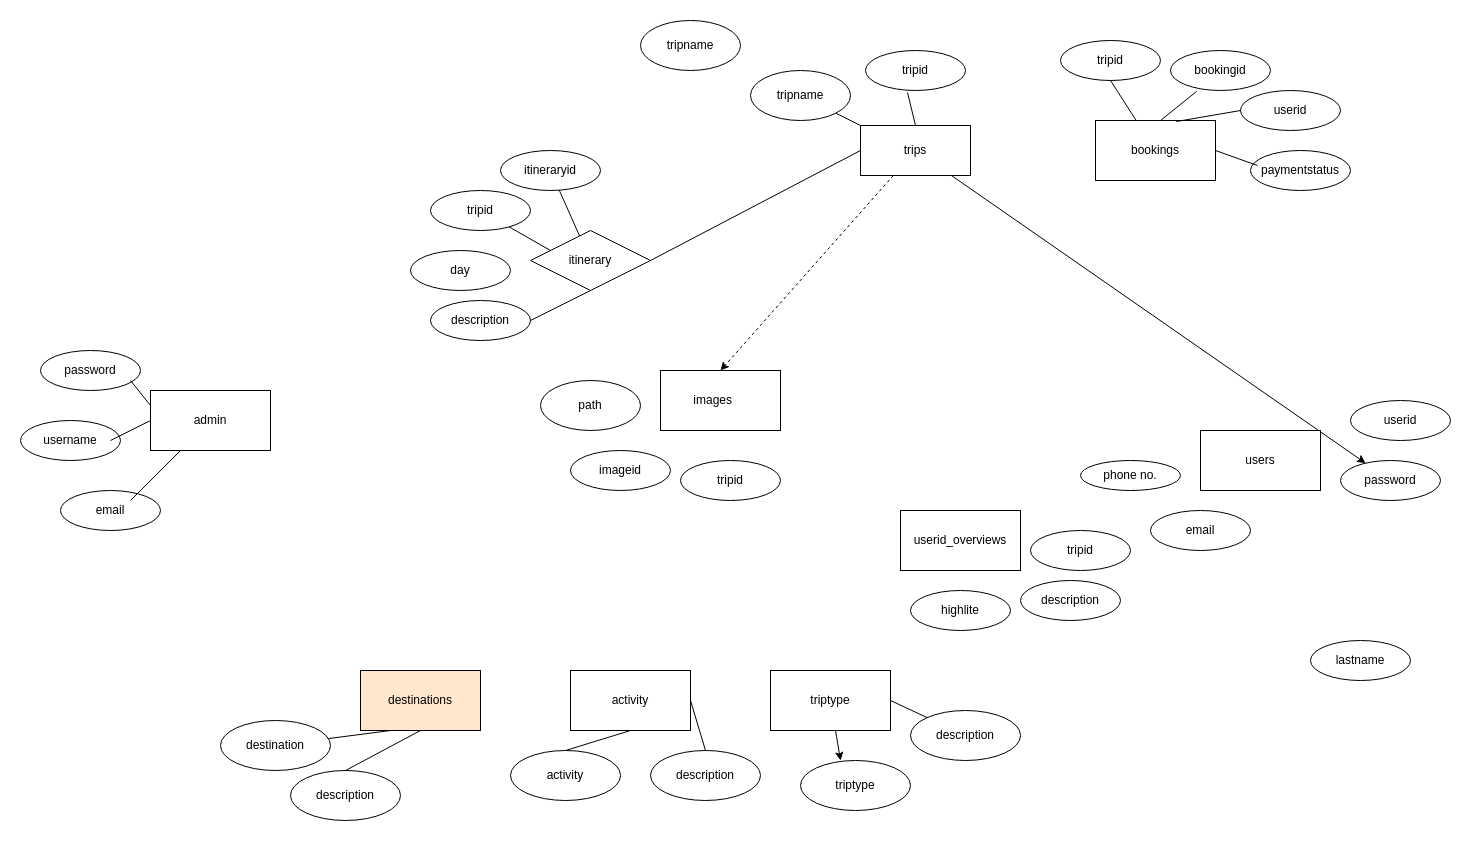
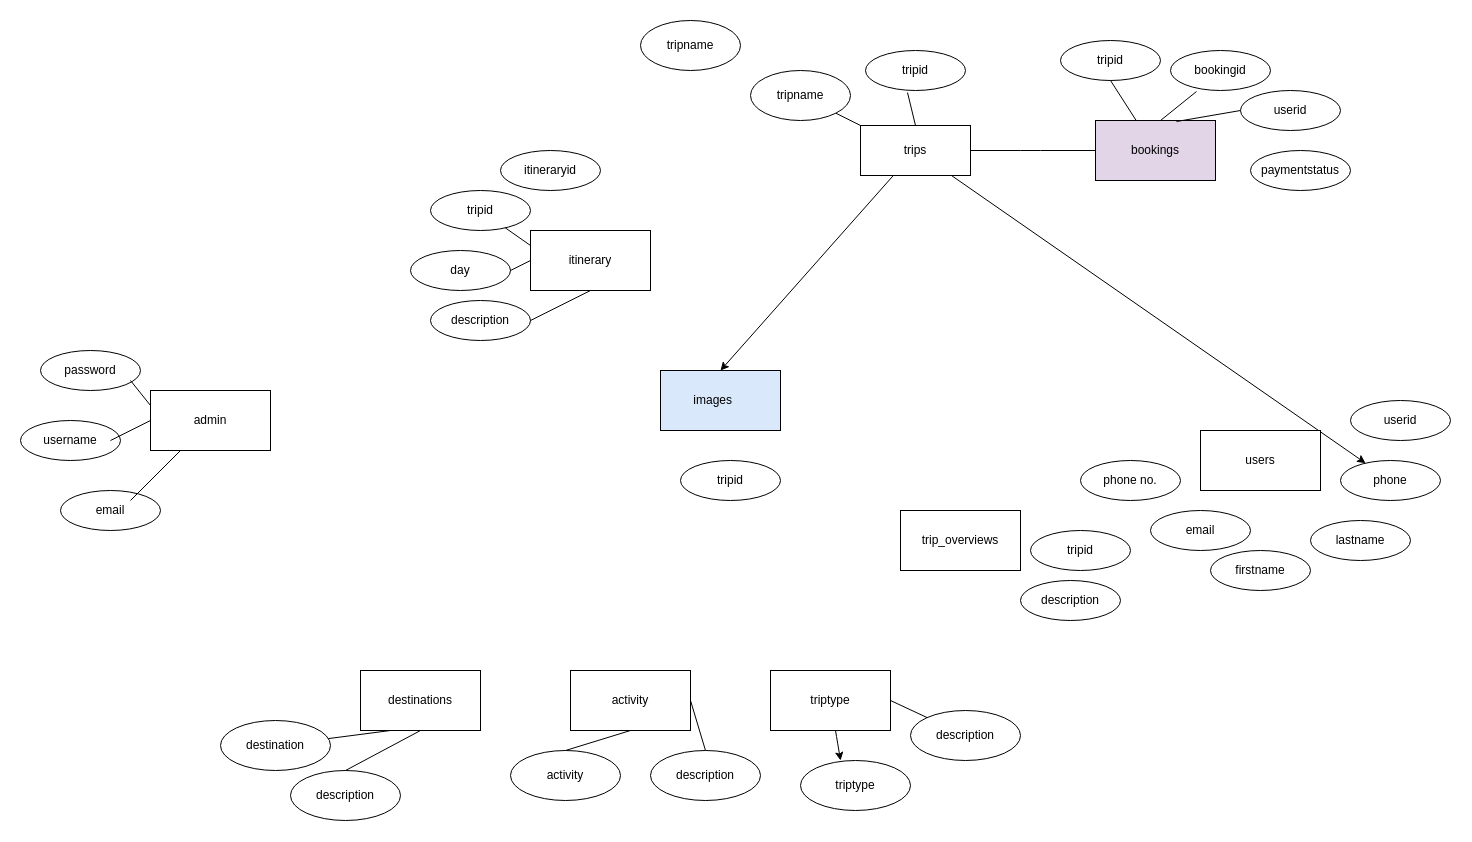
+ <mxCell id="31" value="" style="endArrow=none;html=1;exitX=1;exitY=0.5;exitDx=0;exitDy=0;entryX=0;entryY=0.5;entryDx=0;entryDy=0;" parent="1" source="5" target="6" edge="1"><mxGeometry width="50" height="50" relative="1" as="geometry"><mxPoint x="950" y="130" as="sourcePoint" /><mxPoint x="1100" y="150" as="targetPoint" /><Array as="points"><mxPoint x="1030" y="150" /></Array></mxGeometry></mxCell>
- <mxCell id="6" value="bookings" style="rounded=0;whiteSpace=wrap;html=1;" parent="1" vertex="1"><mxGeometry x="1095" y="120" width="120" height="60" as="geometry" /></mxCell>
+ <mxCell id="6" value="bookings" style="rounded=0;whiteSpace=wrap;html=1;fillColor=#e1d5e7;" parent="1" vertex="1"><mxGeometry x="1095" y="120" width="120" height="60" as="geometry" /></mxCell>
- <mxCell id="66" value="" style="endArrow=none;html=1;exitX=0.07;exitY=0.375;exitDx=0;exitDy=0;entryX=1;entryY=0.5;entryDx=0;entryDy=0;exitPerimeter=0;" parent="1" source="11" target="6" edge="1"><mxGeometry width="50" height="50" relative="1" as="geometry"><mxPoint x="1250" y="120" as="sourcePoint" /><mxPoint x="1186" y="131" as="targetPoint" /></mxGeometry></mxCell>
- <mxCell id="32" value="" style="endArrow=none;html=1;exitX=0;exitY=0.5;exitDx=0;exitDy=0;entryX=1;entryY=0.5;entryDx=0;entryDy=0;" parent="1" source="5" target="14" edge="1"><mxGeometry width="50" height="50" relative="1" as="geometry"><mxPoint x="980" y="160" as="sourcePoint" /><mxPoint x="1110" y="160" as="targetPoint" /><Array as="points" /></mxGeometry></mxCell>
- <mxCell id="60" value="" style="endArrow=none;html=1;" parent="1" source="22" target="14" edge="1"><mxGeometry width="50" height="50" relative="1" as="geometry"><mxPoint x="515" y="237" as="sourcePoint" /><mxPoint x="540" y="255" as="targetPoint" /></mxGeometry></mxCell>
- <mxCell id="14" value="itinerary" style="rhombus;whiteSpace=wrap;html=1;" parent="1" vertex="1"><mxGeometry x="530" y="230" width="120" height="60" as="geometry" /></mxCell>
+ <mxCell id="14" value="itinerary" style="rounded=0;whiteSpace=wrap;html=1;" parent="1" vertex="1"><mxGeometry x="530" y="230" width="120" height="60" as="geometry" /></mxCell>
+ <mxCell id="58" value="" style="endArrow=none;html=1;entryX=0;entryY=0.5;entryDx=0;entryDy=0;exitX=1;exitY=0.5;exitDx=0;exitDy=0;" parent="1" source="23" target="14" edge="1"><mxGeometry width="50" height="50" relative="1" as="geometry"><mxPoint x="540" y="330" as="sourcePoint" /><mxPoint x="600" y="300" as="targetPoint" /></mxGeometry></mxCell>
- <mxCell id="3" style="edgeStyle=none;html=1;entryX=0.5;entryY=0;entryDx=0;entryDy=0;dashed=1;" parent="1" source="5" target="17" edge="1"><mxGeometry relative="1" as="geometry" /></mxCell>
+ <mxCell id="3" style="edgeStyle=none;html=1;entryX=0.5;entryY=0;entryDx=0;entryDy=0;" parent="1" source="5" target="17" edge="1"><mxGeometry relative="1" as="geometry" /></mxCell>
- <mxCell id="17" value="images&amp;nbsp;&lt;span style=&quot;white-space: pre;&quot;&gt;&#09;&lt;/span&gt;" style="rounded=0;whiteSpace=wrap;html=1;" parent="1" vertex="1"><mxGeometry x="660" y="370" width="120" height="60" as="geometry" /></mxCell>
+ <mxCell id="17" value="images&amp;nbsp;&lt;span style=&quot;white-space: pre;&quot;&gt;&#09;&lt;/span&gt;" style="rounded=0;whiteSpace=wrap;html=1;fillColor=#dae8fc;" parent="1" vertex="1"><mxGeometry x="660" y="370" width="120" height="60" as="geometry" /></mxCell>
- <mxCell id="27" value="path" style="ellipse;whiteSpace=wrap;html=1;" parent="1" vertex="1"><mxGeometry x="540" y="380" width="100" height="50" as="geometry" /></mxCell>
- <mxCell id="26" value="imageid" style="ellipse;whiteSpace=wrap;html=1;" parent="1" vertex="1"><mxGeometry x="570" y="450" width="100" height="40" as="geometry" /></mxCell>
- <mxCell id="38" value="phone no." style="ellipse;whiteSpace=wrap;html=1;" parent="1" vertex="1"><mxGeometry x="1080" y="460" width="100" height="30" as="geometry" /></mxCell>
+ <mxCell id="38" value="phone no." style="ellipse;whiteSpace=wrap;html=1;" parent="1" vertex="1"><mxGeometry x="1080" y="460" width="100" height="40" as="geometry" /></mxCell>
- <mxCell id="37" value="password" style="ellipse;whiteSpace=wrap;html=1;" parent="1" vertex="1"><mxGeometry x="1340" y="460" width="100" height="40" as="geometry" /></mxCell>
+ <mxCell id="37" value="phone" style="ellipse;whiteSpace=wrap;html=1;" parent="1" vertex="1"><mxGeometry x="1340" y="460" width="100" height="40" as="geometry" /></mxCell>
- <mxCell id="16" value="userid_overviews" style="rounded=0;whiteSpace=wrap;html=1;" parent="1" vertex="1"><mxGeometry x="900" y="510" width="120" height="60" as="geometry" /></mxCell>
+ <mxCell id="16" value="trip_overviews" style="rounded=0;whiteSpace=wrap;html=1;" parent="1" vertex="1"><mxGeometry x="900" y="510" width="120" height="60" as="geometry" /></mxCell>
+ <mxCell id="41" value="firstname" style="ellipse;whiteSpace=wrap;html=1;" parent="1" vertex="1"><mxGeometry x="1210" y="550" width="100" height="40" as="geometry" /></mxCell>
- <mxCell id="30" value="highlite" style="ellipse;whiteSpace=wrap;html=1;" parent="1" vertex="1"><mxGeometry x="910" y="590" width="100" height="40" as="geometry" /></mxCell>
- <mxCell id="40" value="lastname" style="ellipse;whiteSpace=wrap;html=1;" parent="1" vertex="1"><mxGeometry x="1310" y="640" width="100" height="40" as="geometry" /></mxCell>
+ <mxCell id="40" value="lastname" style="ellipse;whiteSpace=wrap;html=1;" parent="1" vertex="1"><mxGeometry x="1310" y="520" width="100" height="40" as="geometry" /></mxCell>
- <mxCell id="20" value="destinations" style="rounded=0;whiteSpace=wrap;html=1;fillColor=#ffe6cc;" parent="1" vertex="1"><mxGeometry x="360" y="670" width="120" height="60" as="geometry" /></mxCell>
+ <mxCell id="20" value="destinations" style="rounded=0;whiteSpace=wrap;html=1;" parent="1" vertex="1"><mxGeometry x="360" y="670" width="120" height="60" as="geometry" /></mxCell>
